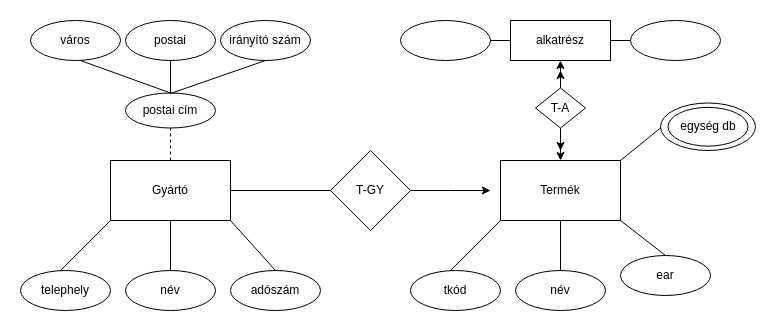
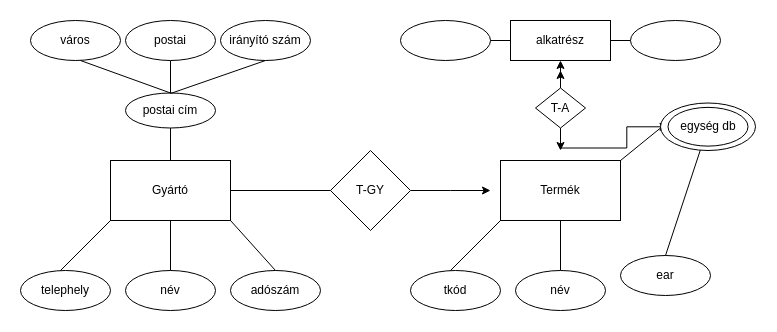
- <mxCell id="20" value="" style="endArrow=none;html=1;rounded=0;entryX=0.5;entryY=1;entryDx=0;entryDy=0;exitX=0.5;exitY=0;exitDx=0;exitDy=0;dashed=1;" edge="1" parent="1" source="2" target="19"><mxGeometry width="50" height="50" relative="1" as="geometry"><mxPoint x="150" y="170" as="sourcePoint" /><mxPoint x="255" y="130" as="targetPoint" /></mxGeometry></mxCell>
+ <mxCell id="20" value="" style="endArrow=none;html=1;rounded=0;entryX=0.5;entryY=1;entryDx=0;entryDy=0;exitX=0.5;exitY=0;exitDx=0;exitDy=0;" edge="1" parent="1" source="2" target="19"><mxGeometry width="50" height="50" relative="1" as="geometry"><mxPoint x="150" y="170" as="sourcePoint" /><mxPoint x="255" y="130" as="targetPoint" /></mxGeometry></mxCell>
- <mxCell id="28" style="edgeStyle=orthogonalEdgeStyle;rounded=0;orthogonalLoop=1;jettySize=auto;html=1;exitX=0.5;exitY=1;exitDx=0;exitDy=0;entryX=0.5;entryY=0;entryDx=0;entryDy=0;" edge="1" parent="1" source="32" target="3"><mxGeometry relative="1" as="geometry" /></mxCell>
+ <mxCell id="28" style="edgeStyle=orthogonalEdgeStyle;rounded=0;orthogonalLoop=1;jettySize=auto;html=1;exitX=0.5;exitY=1;exitDx=0;exitDy=0;" edge="1" parent="1" source="32" target="38"><mxGeometry relative="1" as="geometry" /></mxCell>
- <mxCell id="18" value="" style="endArrow=none;html=1;rounded=0;entryX=1;entryY=1;entryDx=0;entryDy=0;exitX=0.5;exitY=0;exitDx=0;exitDy=0;" edge="1" parent="1" source="12" target="3"><mxGeometry width="50" height="50" relative="1" as="geometry"><mxPoint x="660" y="270" as="sourcePoint" /><mxPoint x="710" y="220" as="targetPoint" /></mxGeometry></mxCell>
+ <mxCell id="18" value="" style="endArrow=none;html=1;rounded=0;exitX=0.5;exitY=0;exitDx=0;exitDy=0;" edge="1" parent="1" source="12" target="38"><mxGeometry width="50" height="50" relative="1" as="geometry"><mxPoint x="660" y="270" as="sourcePoint" /><mxPoint x="710" y="220" as="targetPoint" /></mxGeometry></mxCell>
